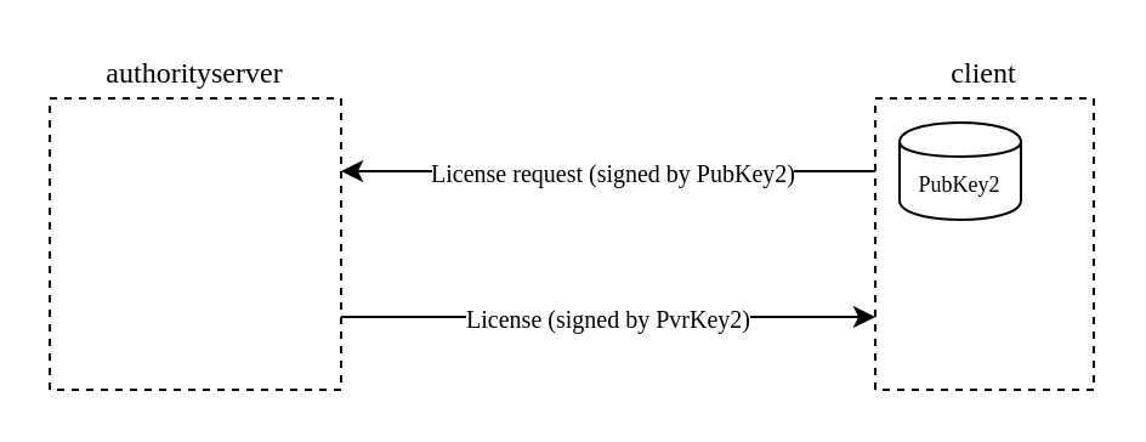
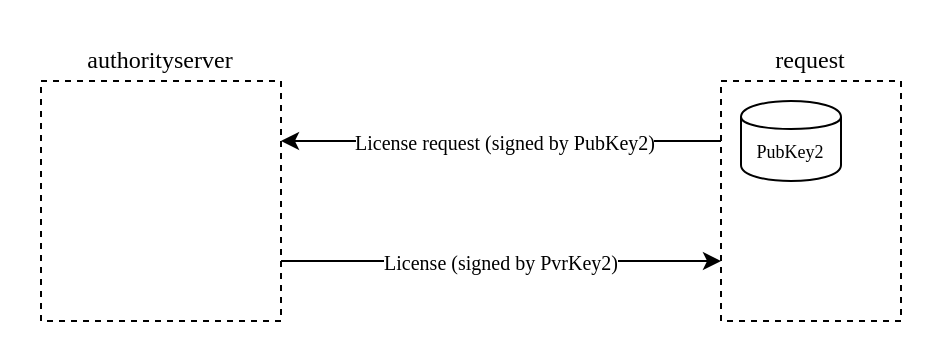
- <mxCell id="8" value="client" style="text;html=1;strokeColor=none;fillColor=none;align=center;verticalAlign=middle;whiteSpace=wrap;rounded=0;fontFamily=Times New Roman;" vertex="1" parent="1"><mxGeometry x="360" y="20" width="90" height="20" as="geometry" /></mxCell>
+ <mxCell id="8" value="request" style="text;html=1;strokeColor=none;fillColor=none;align=center;verticalAlign=middle;whiteSpace=wrap;rounded=0;fontFamily=Times New Roman;" vertex="1" parent="1"><mxGeometry x="360" y="20" width="90" height="20" as="geometry" /></mxCell>
